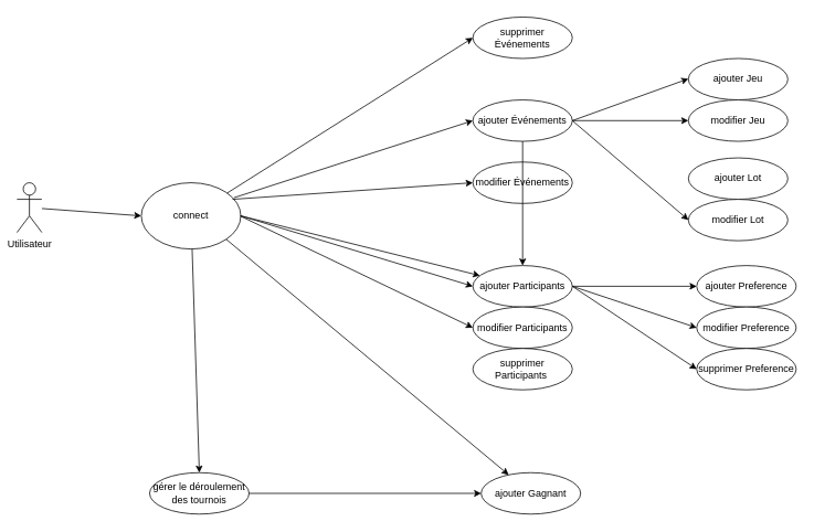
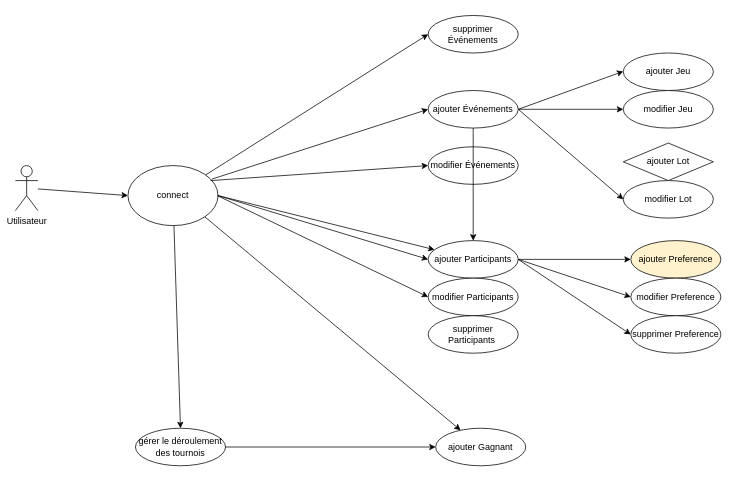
- <mxCell id="23" value="ajouter Lot" style="ellipse;whiteSpace=wrap;html=1;" vertex="1" parent="1"><mxGeometry x="830" y="190" width="120" height="50" as="geometry" /></mxCell>
+ <mxCell id="23" value="ajouter Lot" style="rhombus;whiteSpace=wrap;html=1;" vertex="1" parent="1"><mxGeometry x="830" y="190" width="120" height="50" as="geometry" /></mxCell>
- <mxCell id="30" value="ajouter Preference" style="ellipse;whiteSpace=wrap;html=1;" vertex="1" parent="1"><mxGeometry x="840" y="320" width="120" height="50" as="geometry" /></mxCell>
+ <mxCell id="30" value="ajouter Preference" style="ellipse;whiteSpace=wrap;html=1;fillColor=#fff2cc;" vertex="1" parent="1"><mxGeometry x="840" y="320" width="120" height="50" as="geometry" /></mxCell>
